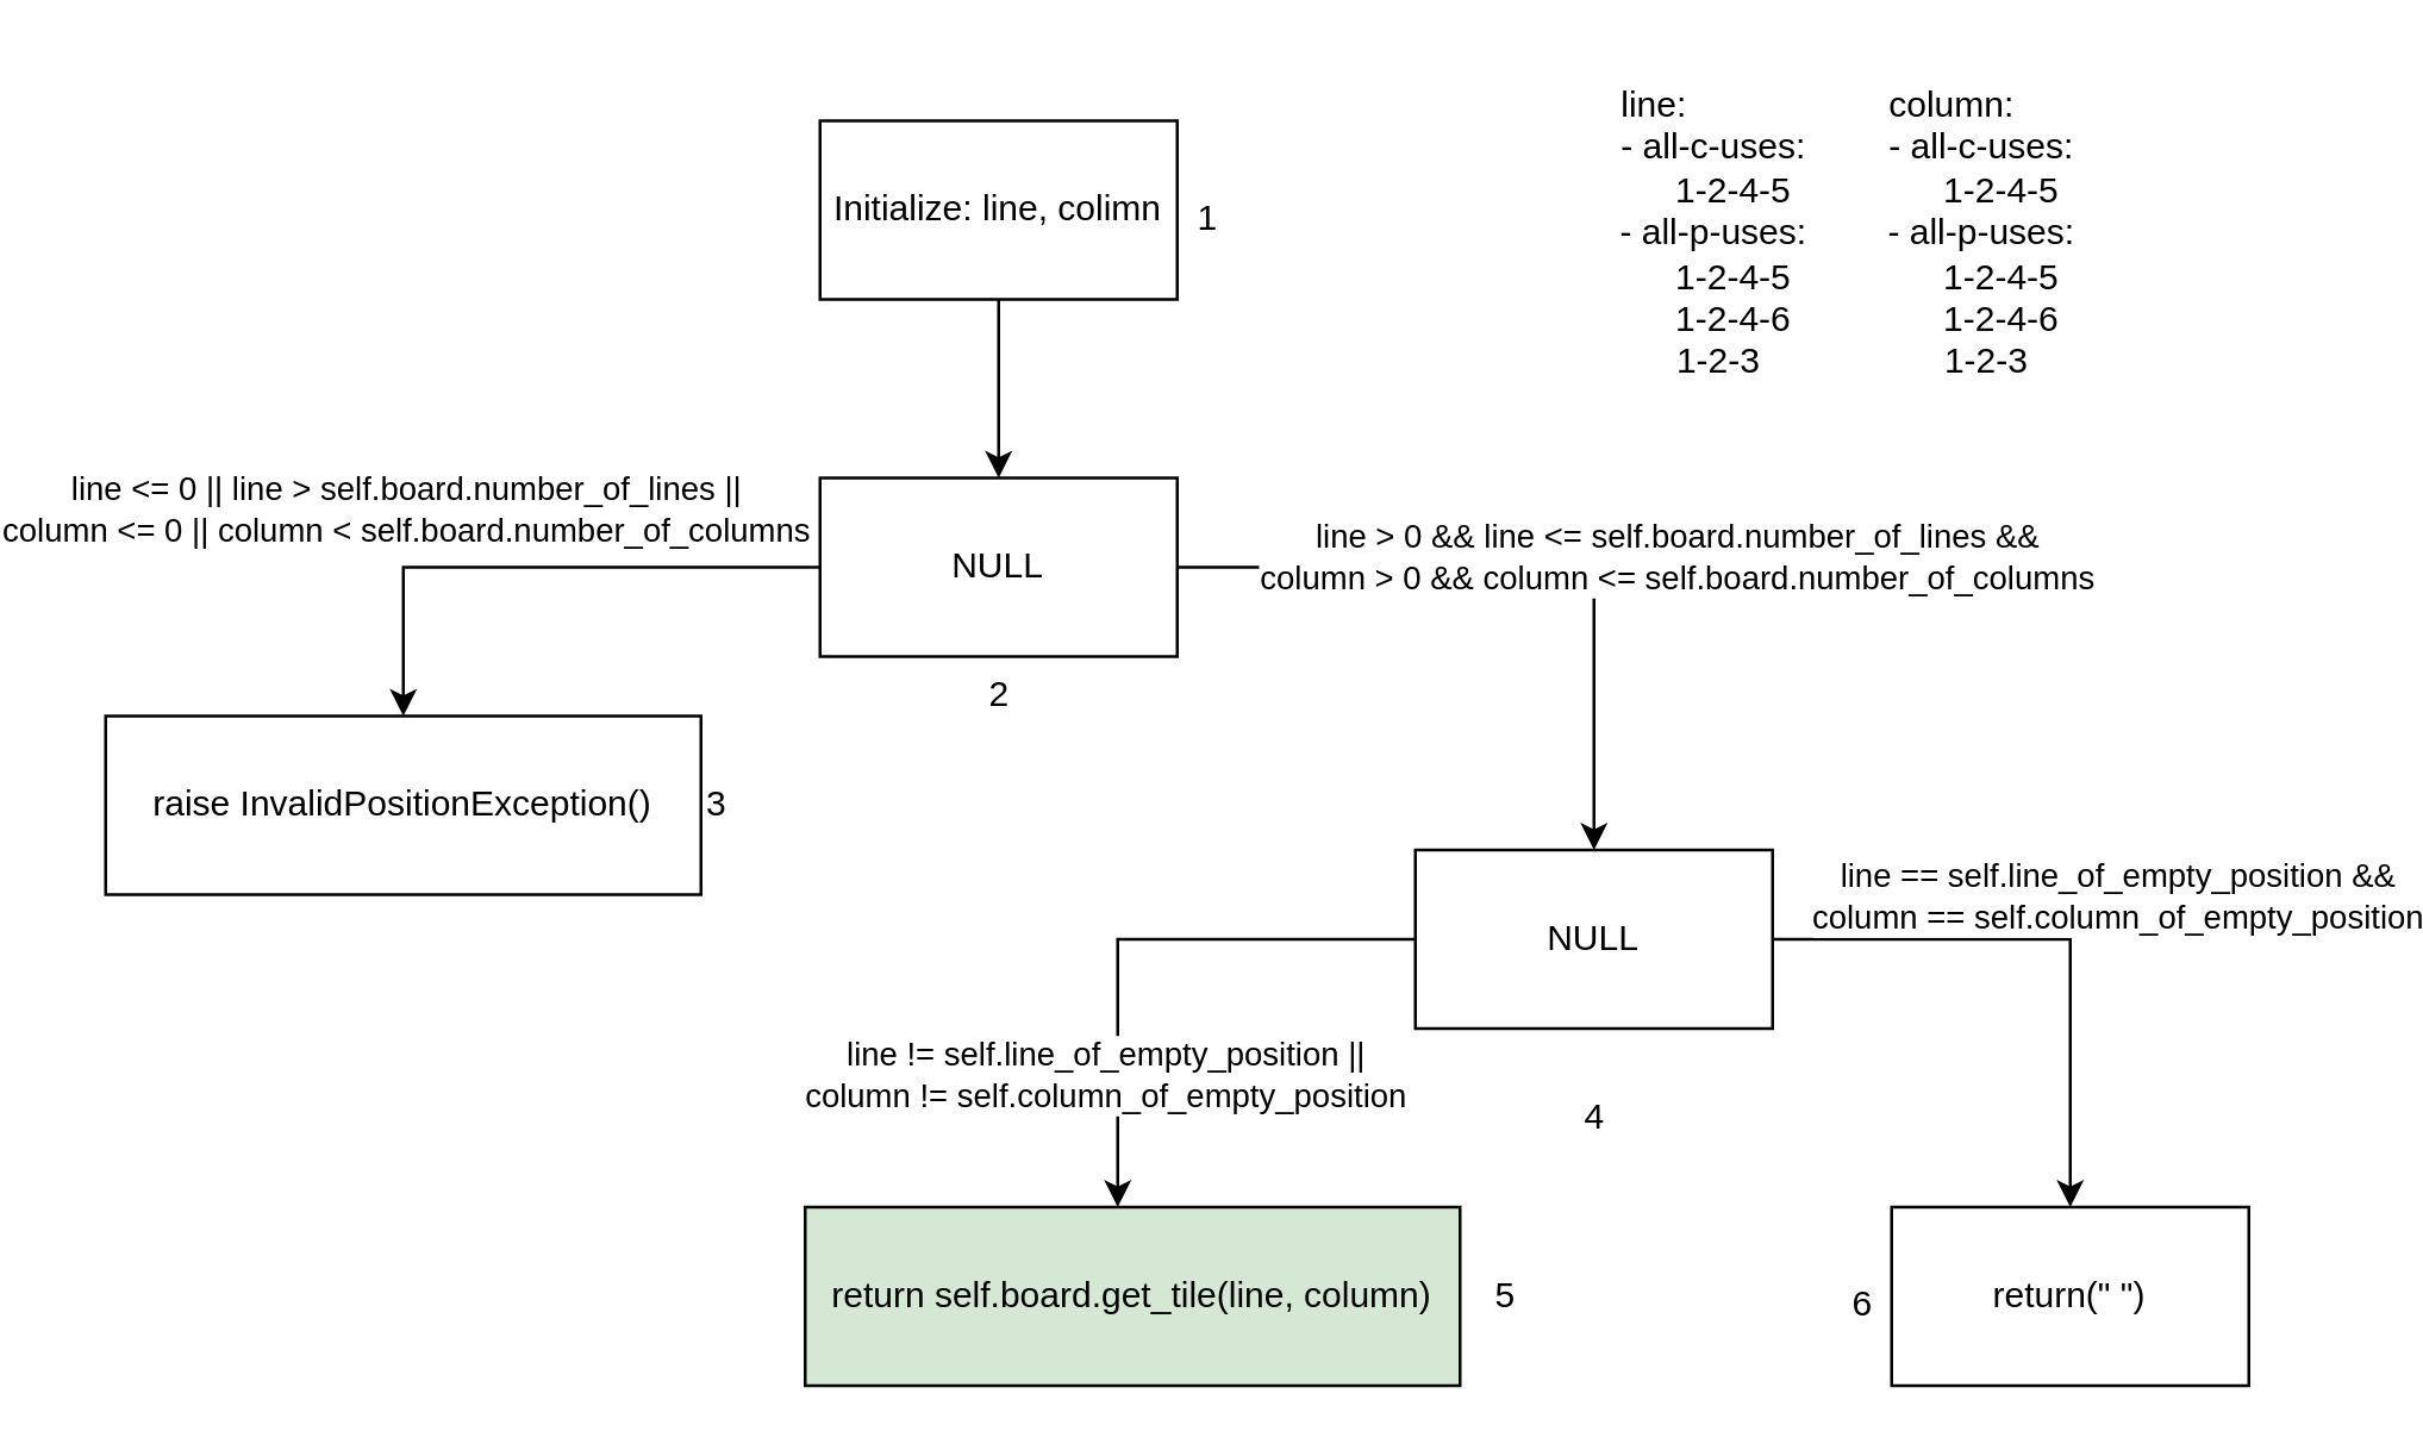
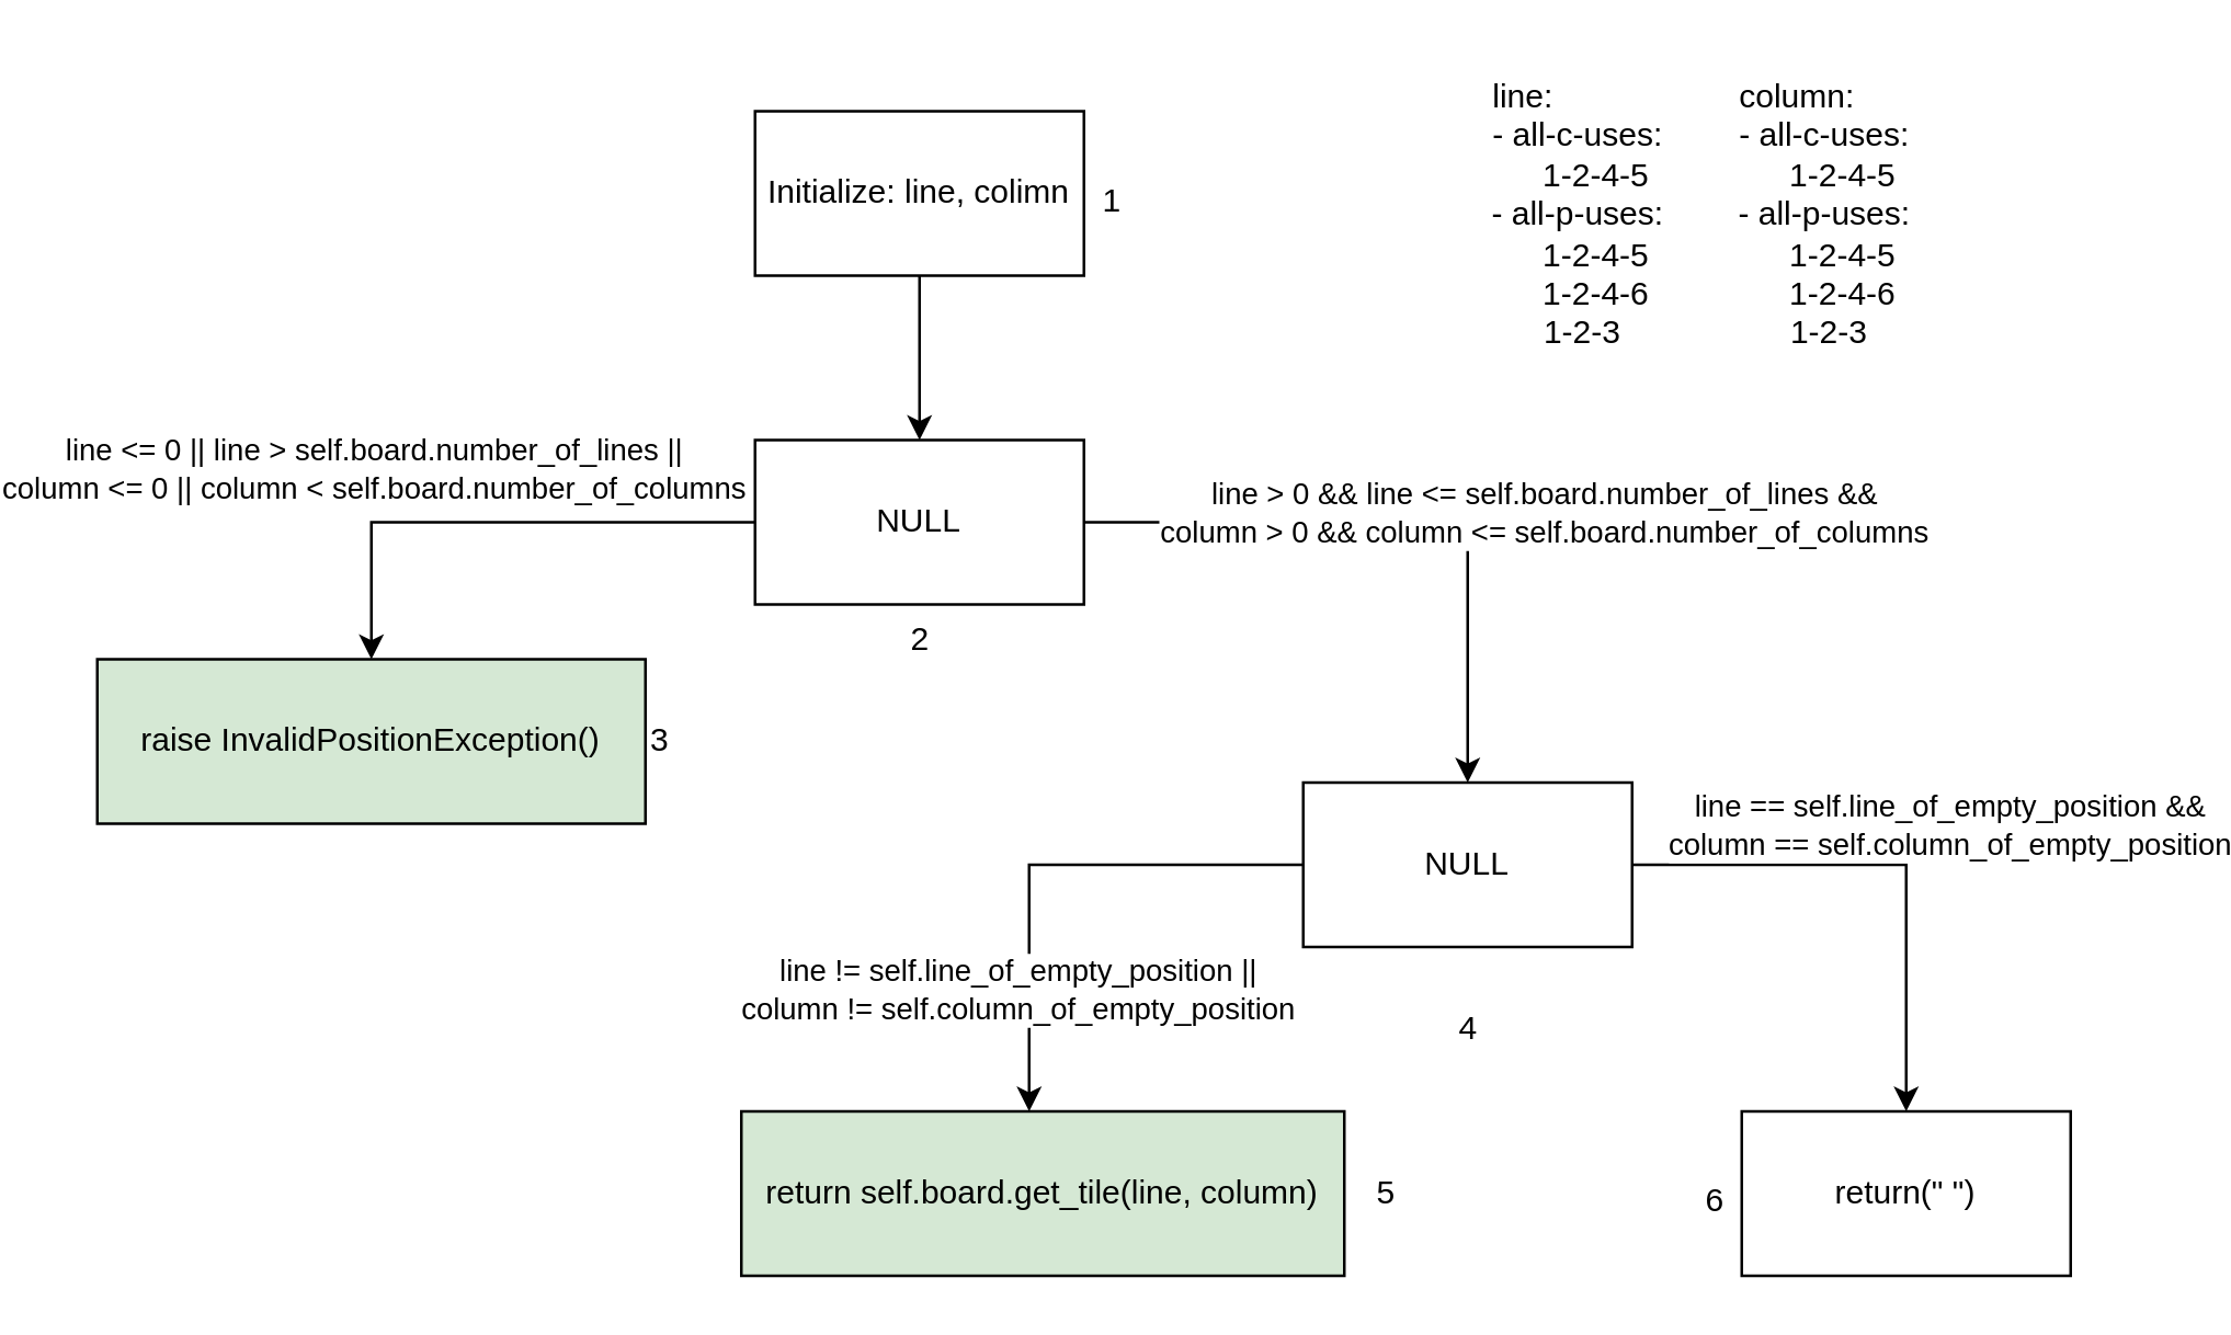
- <mxCell id="5" value="raise InvalidPositionException()" style="rounded=0;whiteSpace=wrap;html=1;" vertex="1" parent="1"><mxGeometry x="20" y="240" width="200" height="60" as="geometry" /></mxCell>
+ <mxCell id="5" value="raise InvalidPositionException()" style="rounded=0;whiteSpace=wrap;html=1;fillColor=#d5e8d4;" vertex="1" parent="1"><mxGeometry x="20" y="240" width="200" height="60" as="geometry" /></mxCell>
